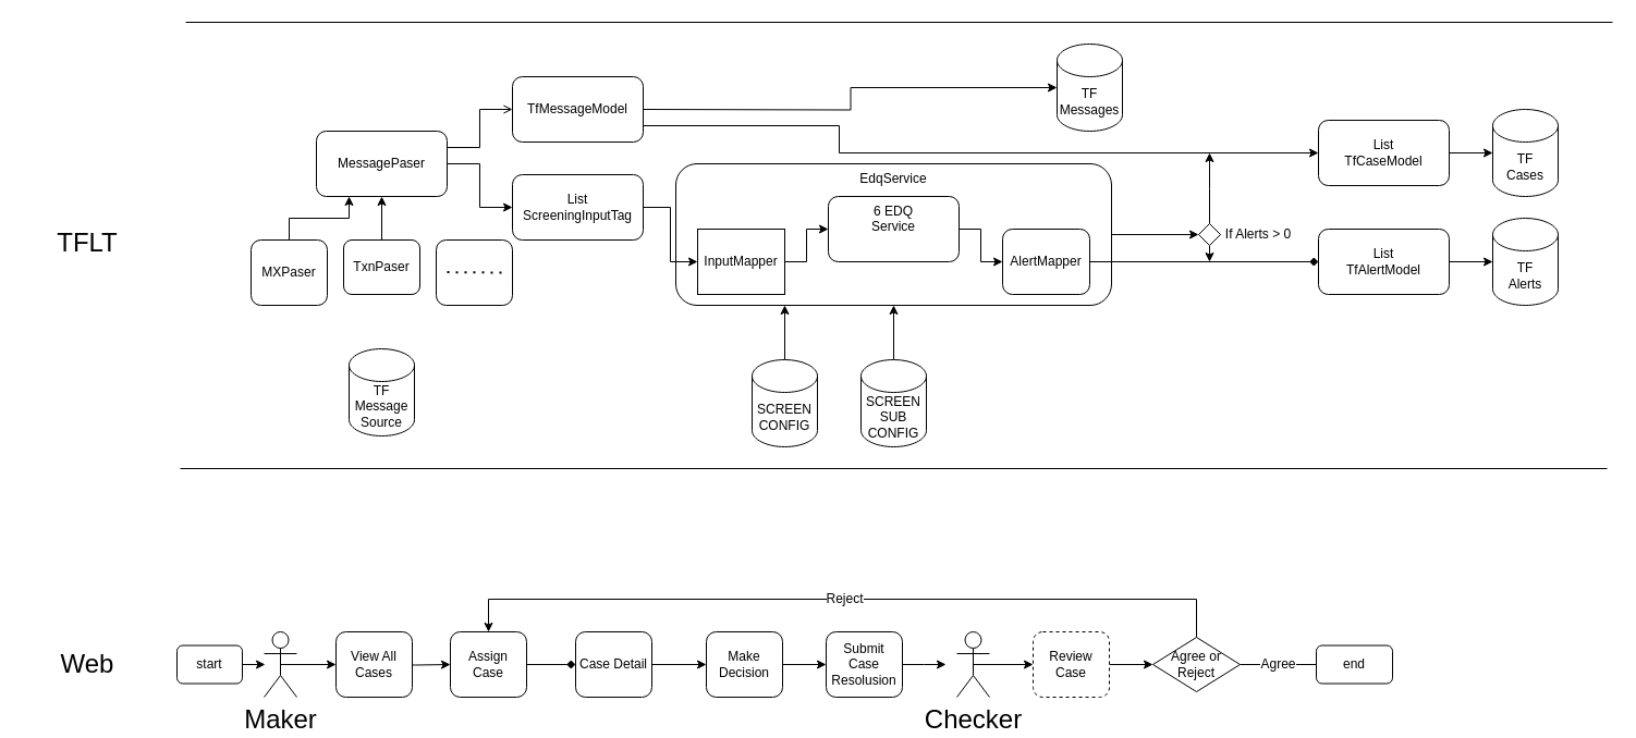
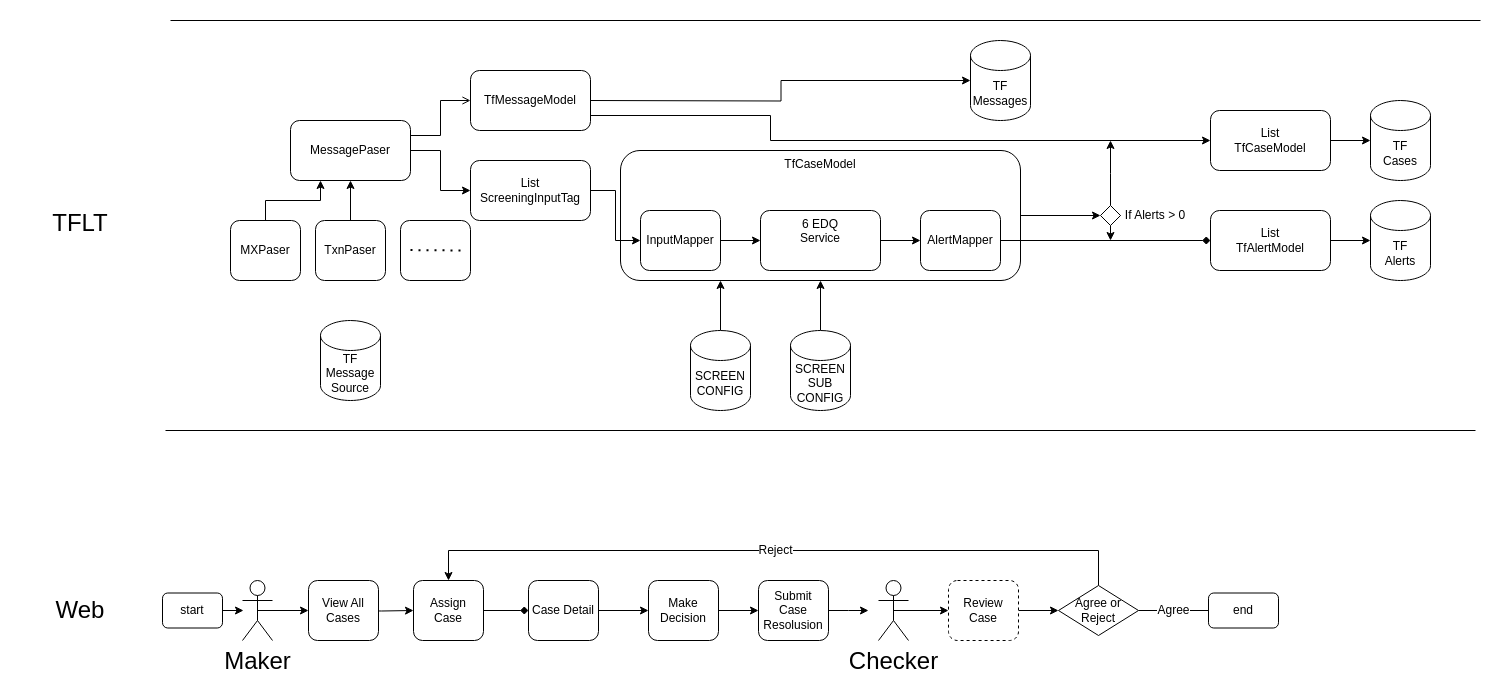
- <mxCell id="15" value="EdqService" style="rounded=1;whiteSpace=wrap;html=1;verticalAlign=top;" vertex="1" parent="1"><mxGeometry x="620" y="150" width="400" height="130" as="geometry" /></mxCell>
+ <mxCell id="15" value="TfCaseModel" style="rounded=1;whiteSpace=wrap;html=1;verticalAlign=top;" vertex="1" parent="1"><mxGeometry x="620" y="150" width="400" height="130" as="geometry" /></mxCell>
- <mxCell id="39" value="6 EDQ&lt;br&gt;Service" style="rounded=1;whiteSpace=wrap;html=1;verticalAlign=top;" vertex="1" parent="1"><mxGeometry x="760" y="180" width="120" height="60" as="geometry" /></mxCell>
+ <mxCell id="39" value="6 EDQ&lt;br&gt;Service" style="rounded=1;whiteSpace=wrap;html=1;verticalAlign=top;" vertex="1" parent="1"><mxGeometry x="760" y="210" width="120" height="60" as="geometry" /></mxCell>
- <mxCell id="33" value="InputMapper" style="whiteSpace=wrap;html=1;rounded=0;" vertex="1" parent="1"><mxGeometry x="640" y="210" width="80" height="60" as="geometry" /></mxCell>
+ <mxCell id="33" value="InputMapper" style="rounded=1;whiteSpace=wrap;html=1;" vertex="1" parent="1"><mxGeometry x="640" y="210" width="80" height="60" as="geometry" /></mxCell>
- <mxCell id="8" value="TxnPaser" style="rounded=1;whiteSpace=wrap;html=1;" vertex="1" parent="1"><mxGeometry x="315" y="220" width="70" height="50" as="geometry" /></mxCell>
+ <mxCell id="8" value="TxnPaser" style="rounded=1;whiteSpace=wrap;html=1;" vertex="1" parent="1"><mxGeometry x="315" y="220" width="70" height="60" as="geometry" /></mxCell>
